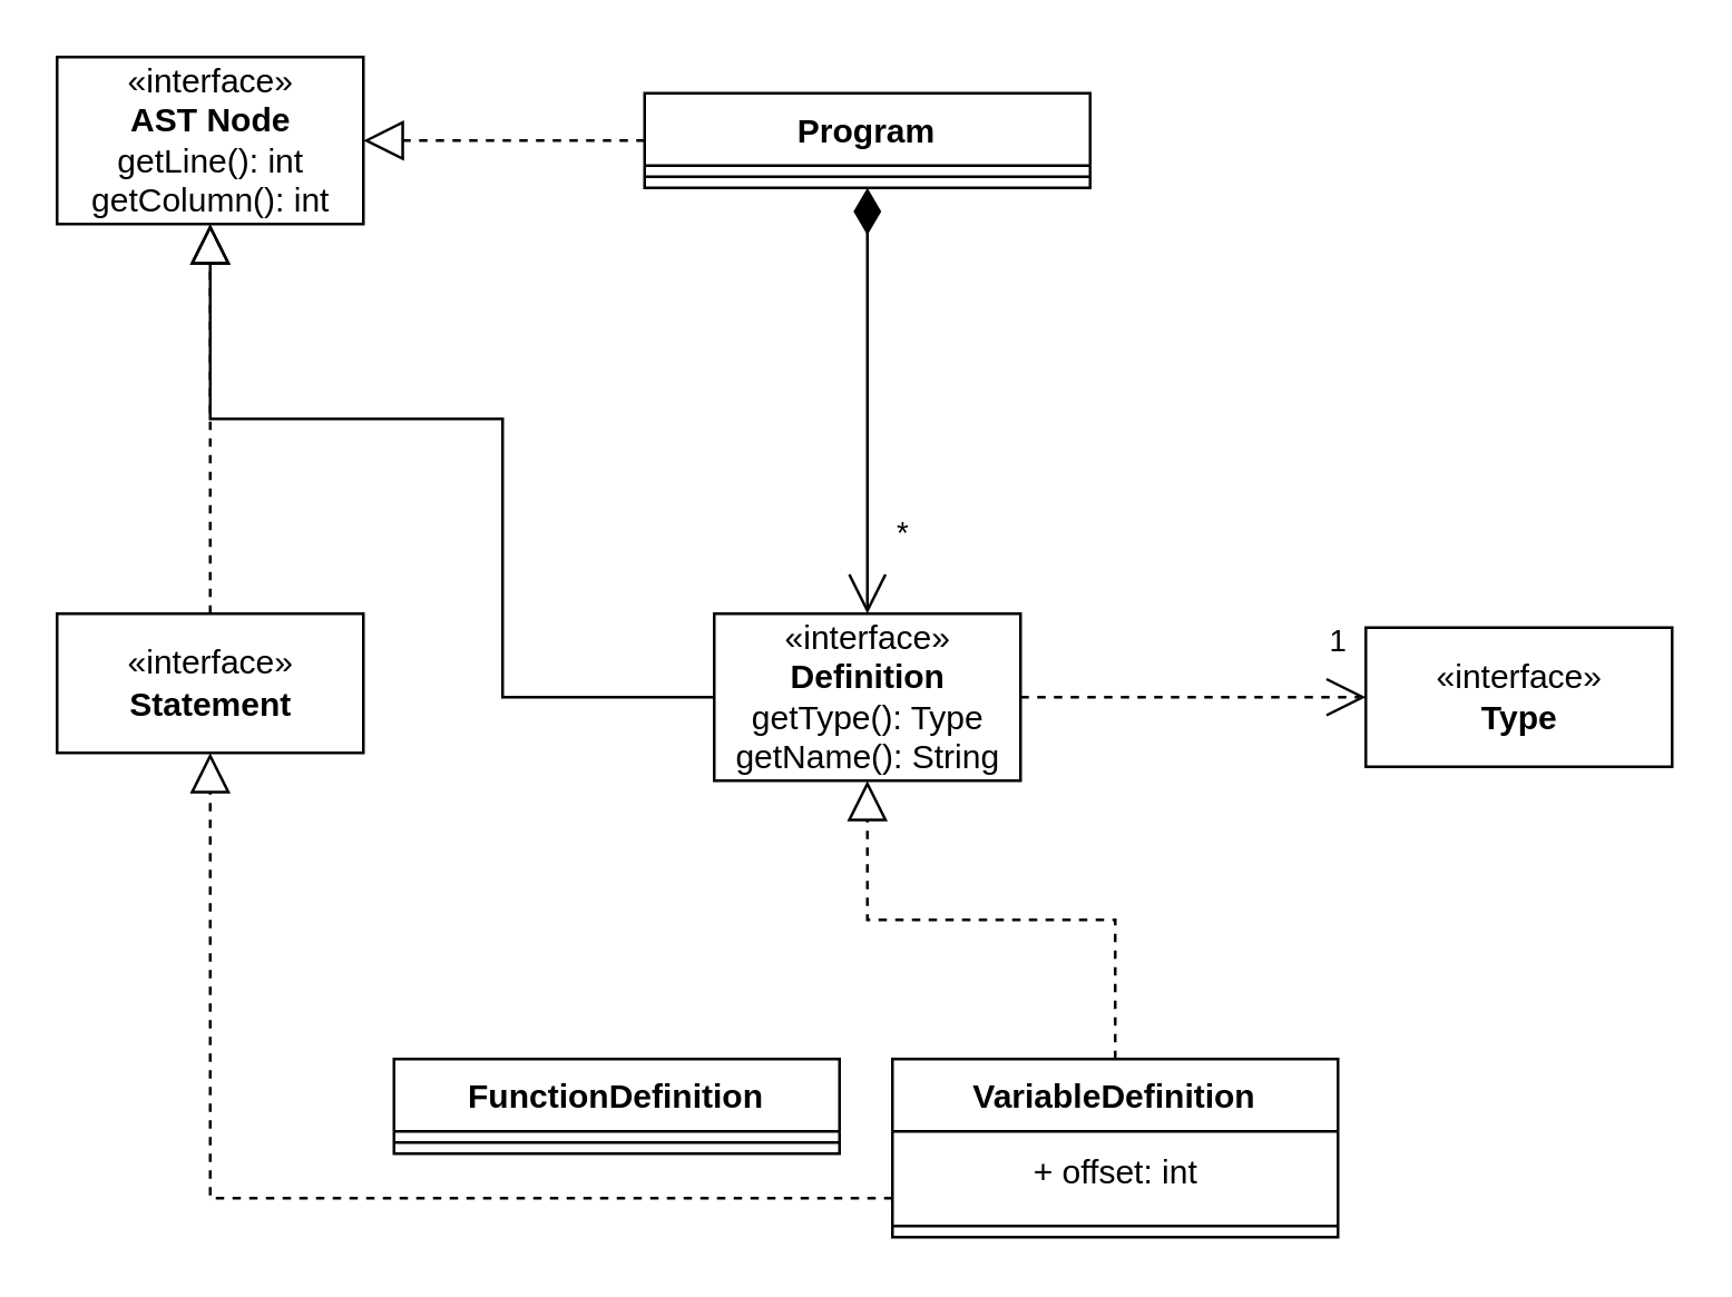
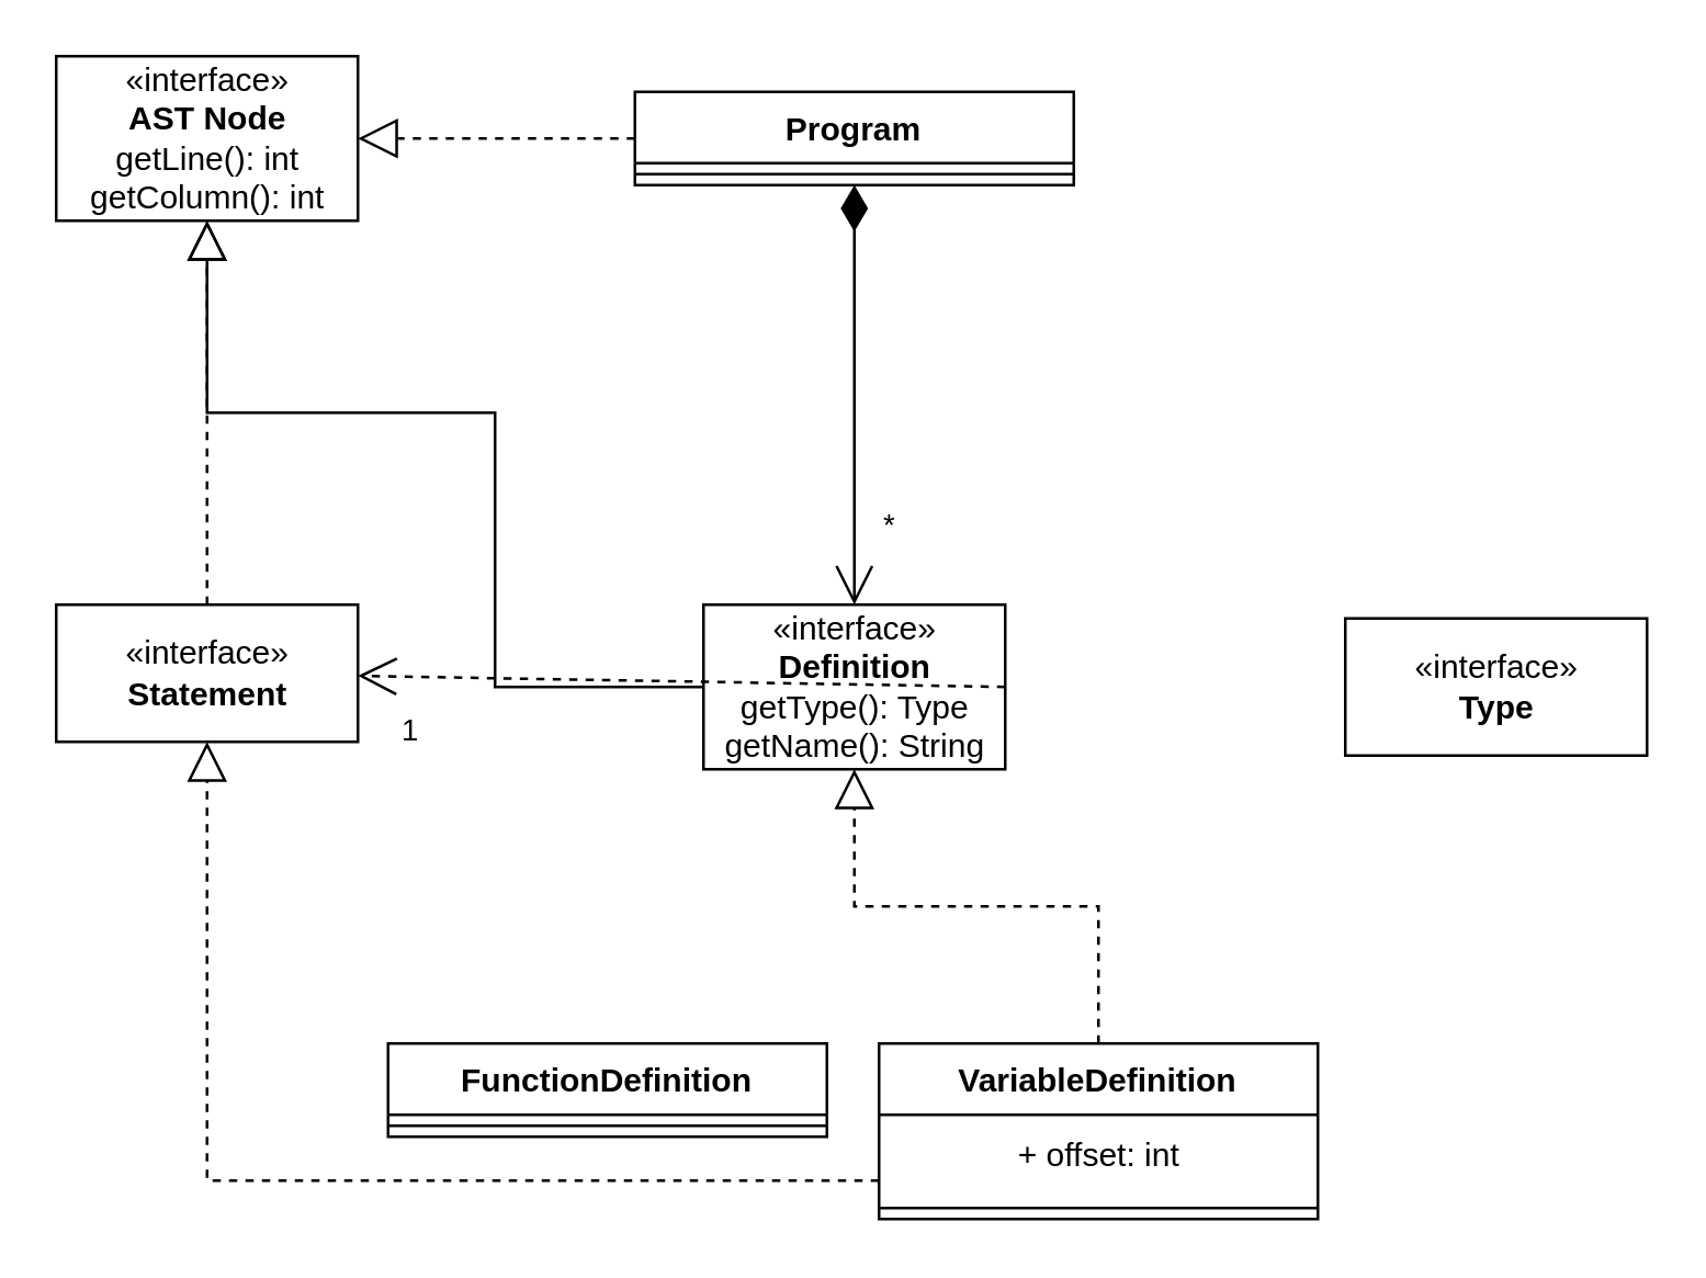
- <mxCell id="10" value="1" style="endArrow=open;endSize=12;dashed=1;html=1;rounded=0;strokeColor=default;exitX=1;exitY=0.5;exitDx=0;exitDy=0;entryX=0;entryY=0.5;entryDx=0;entryDy=0;" parent="1" source="2" target="9" edge="1"><mxGeometry x="0.839" y="20" width="160" relative="1" as="geometry"><mxPoint x="400" y="300" as="sourcePoint" /><mxPoint x="560" y="300" as="targetPoint" /><mxPoint as="offset" /></mxGeometry></mxCell>
+ <mxCell id="10" value="1" style="endArrow=open;endSize=12;dashed=1;html=1;rounded=0;strokeColor=default;exitX=1;exitY=0.5;exitDx=0;exitDy=0;" parent="1" source="2" target="11" edge="1"><mxGeometry x="0.839" y="20" width="160" relative="1" as="geometry"><mxPoint x="400" y="300" as="sourcePoint" /><mxPoint x="560" y="300" as="targetPoint" /><mxPoint as="offset" /></mxGeometry></mxCell>
